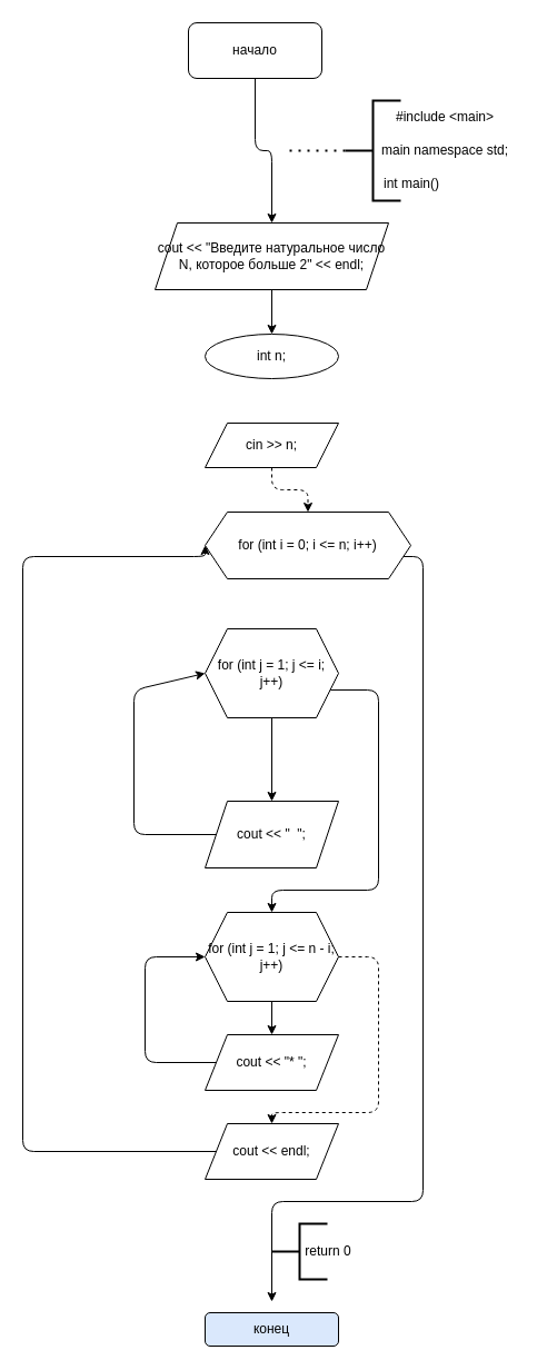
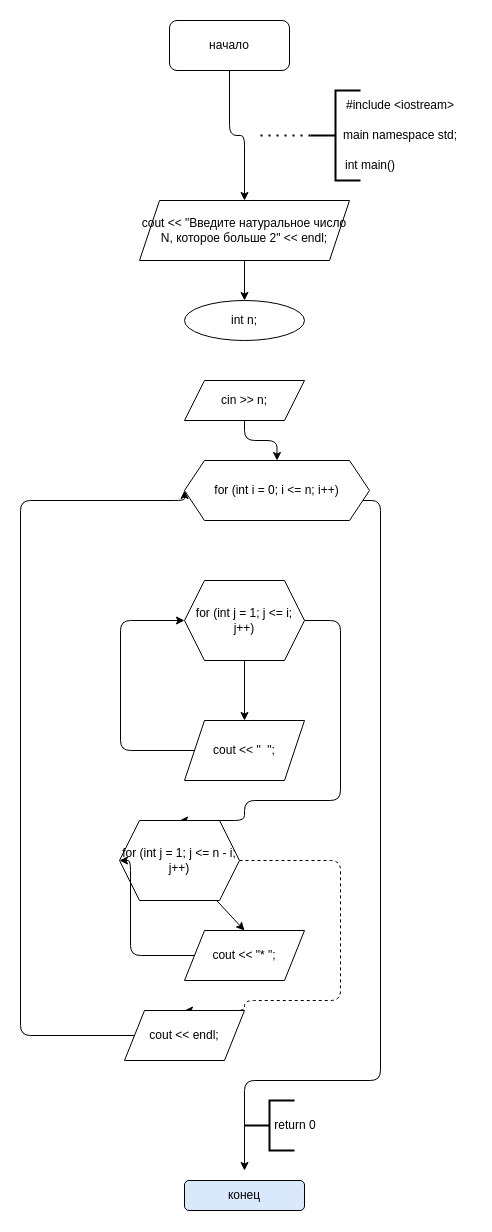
- <mxCell id="5" value="#include &amp;lt;main&amp;gt;" style="text;html=1;strokeColor=none;fillColor=none;align=center;verticalAlign=middle;whiteSpace=wrap;rounded=0;shadow=0;glass=0;sketch=0;" vertex="1" parent="1"><mxGeometry x="330" y="90" width="140" height="30" as="geometry" /></mxCell>
+ <mxCell id="5" value="#include &amp;lt;iostream&amp;gt;" style="text;html=1;strokeColor=none;fillColor=none;align=center;verticalAlign=middle;whiteSpace=wrap;rounded=0;shadow=0;glass=0;sketch=0;" vertex="1" parent="1"><mxGeometry x="330" y="90" width="140" height="30" as="geometry" /></mxCell>
- <mxCell id="11" style="edgeStyle=orthogonalEdgeStyle;html=1;entryX=0.5;entryY=0;entryDx=0;entryDy=0;dashed=1;" edge="1" parent="1" source="12" target="14"><mxGeometry relative="1" as="geometry" /></mxCell>
+ <mxCell id="11" style="edgeStyle=orthogonalEdgeStyle;html=1;entryX=0.5;entryY=0;entryDx=0;entryDy=0;" edge="1" parent="1" source="12" target="14"><mxGeometry relative="1" as="geometry" /></mxCell>
- <mxCell id="17" value="for (int j = 1; j &lt;= i; j++)" style="shape=hexagon;perimeter=hexagonPerimeter2;whiteSpace=wrap;html=1;fixedSize=1;" vertex="1" parent="1"><mxGeometry x="184" y="565" width="120" height="80" as="geometry" /></mxCell>
+ <mxCell id="17" value="for (int j = 1; j &lt;= i; j++)" style="shape=hexagon;perimeter=hexagonPerimeter2;whiteSpace=wrap;html=1;fixedSize=1;" vertex="1" parent="1"><mxGeometry x="184" y="580" width="120" height="80" as="geometry" /></mxCell>
- <mxCell id="22" value="for (int j = 1; j &lt;= n - i; j++)" style="shape=hexagon;perimeter=hexagonPerimeter2;whiteSpace=wrap;html=1;fixedSize=1;" vertex="1" parent="1"><mxGeometry x="184" y="820" width="120" height="80" as="geometry" /></mxCell>
+ <mxCell id="22" value="for (int j = 1; j &lt;= n - i; j++)" style="shape=hexagon;perimeter=hexagonPerimeter2;whiteSpace=wrap;html=1;fixedSize=1;" vertex="1" parent="1"><mxGeometry x="119" y="820" width="120" height="80" as="geometry" /></mxCell>
- <mxCell id="26" value="cout &lt;&lt; endl;" style="shape=parallelogram;perimeter=parallelogramPerimeter;whiteSpace=wrap;html=1;fixedSize=1;" vertex="1" parent="1"><mxGeometry x="184" y="1010" width="120" height="50" as="geometry" /></mxCell>
+ <mxCell id="26" value="cout &lt;&lt; endl;" style="shape=parallelogram;perimeter=parallelogramPerimeter;whiteSpace=wrap;html=1;fixedSize=1;" vertex="1" parent="1"><mxGeometry x="124" y="1010" width="120" height="50" as="geometry" /></mxCell>
